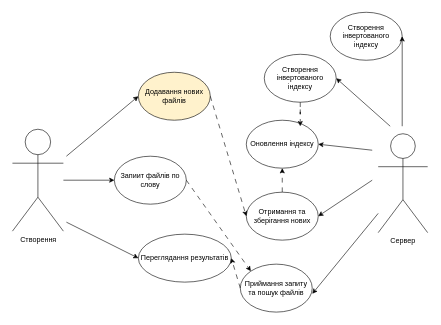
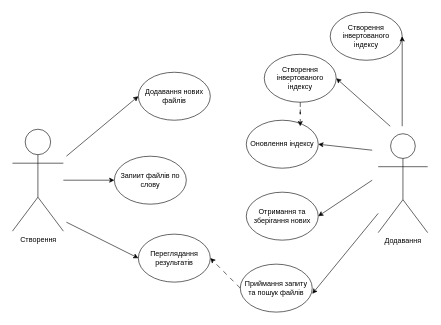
- <mxCell id="4" value="Додавання нових файлів" style="ellipse;whiteSpace=wrap;html=1;fillColor=#fff2cc;" parent="1" vertex="1"><mxGeometry x="230" y="120" width="120" height="80" as="geometry" /></mxCell>
+ <mxCell id="4" value="Додавання нових файлів" style="ellipse;whiteSpace=wrap;html=1;" parent="1" vertex="1"><mxGeometry x="230" y="120" width="120" height="80" as="geometry" /></mxCell>
- <mxCell id="19" value="" style="endArrow=classic;html=1;rounded=0;exitX=1;exitY=0.5;exitDx=0;exitDy=0;entryX=0;entryY=0.5;entryDx=0;entryDy=0;dashed=1;dashPattern=8 8;" parent="1" source="4" target="12" edge="1"><mxGeometry width="50" height="50" relative="1" as="geometry"><mxPoint x="330" y="330" as="sourcePoint" /><mxPoint x="380" y="280" as="targetPoint" /></mxGeometry></mxCell>
- <mxCell id="11" value="" style="edgeStyle=orthogonalEdgeStyle;rounded=0;orthogonalLoop=1;jettySize=auto;html=1;dashed=1;dashPattern=8 8;" parent="1" source="12" target="9" edge="1"><mxGeometry relative="1" as="geometry" /></mxCell>
- <mxCell id="20" value="" style="endArrow=classic;html=1;rounded=0;entryX=0;entryY=0;entryDx=0;entryDy=0;exitX=1;exitY=0.5;exitDx=0;exitDy=0;exitPerimeter=0;dashed=1;dashPattern=8 8;" parent="1" source="6" target="10" edge="1"><mxGeometry width="50" height="50" relative="1" as="geometry"><mxPoint x="350" y="310" as="sourcePoint" /><mxPoint x="400" y="260" as="targetPoint" /></mxGeometry></mxCell>
- <mxCell id="5" value="Сервер" style="shape=umlActor;verticalLabelPosition=bottom;verticalAlign=top;html=1;outlineConnect=0;" parent="1" vertex="1"><mxGeometry x="630" y="222.5" width="82.5" height="165" as="geometry" /></mxCell>
+ <mxCell id="5" value="Додавання" style="shape=umlActor;verticalLabelPosition=bottom;verticalAlign=top;html=1;outlineConnect=0;" parent="1" vertex="1"><mxGeometry x="630" y="222.5" width="82.5" height="165" as="geometry" /></mxCell>
- <mxCell id="7" value="Переглядання результатів" style="ellipse;whiteSpace=wrap;html=1;" parent="1" vertex="1"><mxGeometry x="230" y="390" width="155" height="80" as="geometry" /></mxCell>
+ <mxCell id="7" value="Переглядання результатів" style="ellipse;whiteSpace=wrap;html=1;" parent="1" vertex="1"><mxGeometry x="230" y="390" width="120" height="80" as="geometry" /></mxCell>
